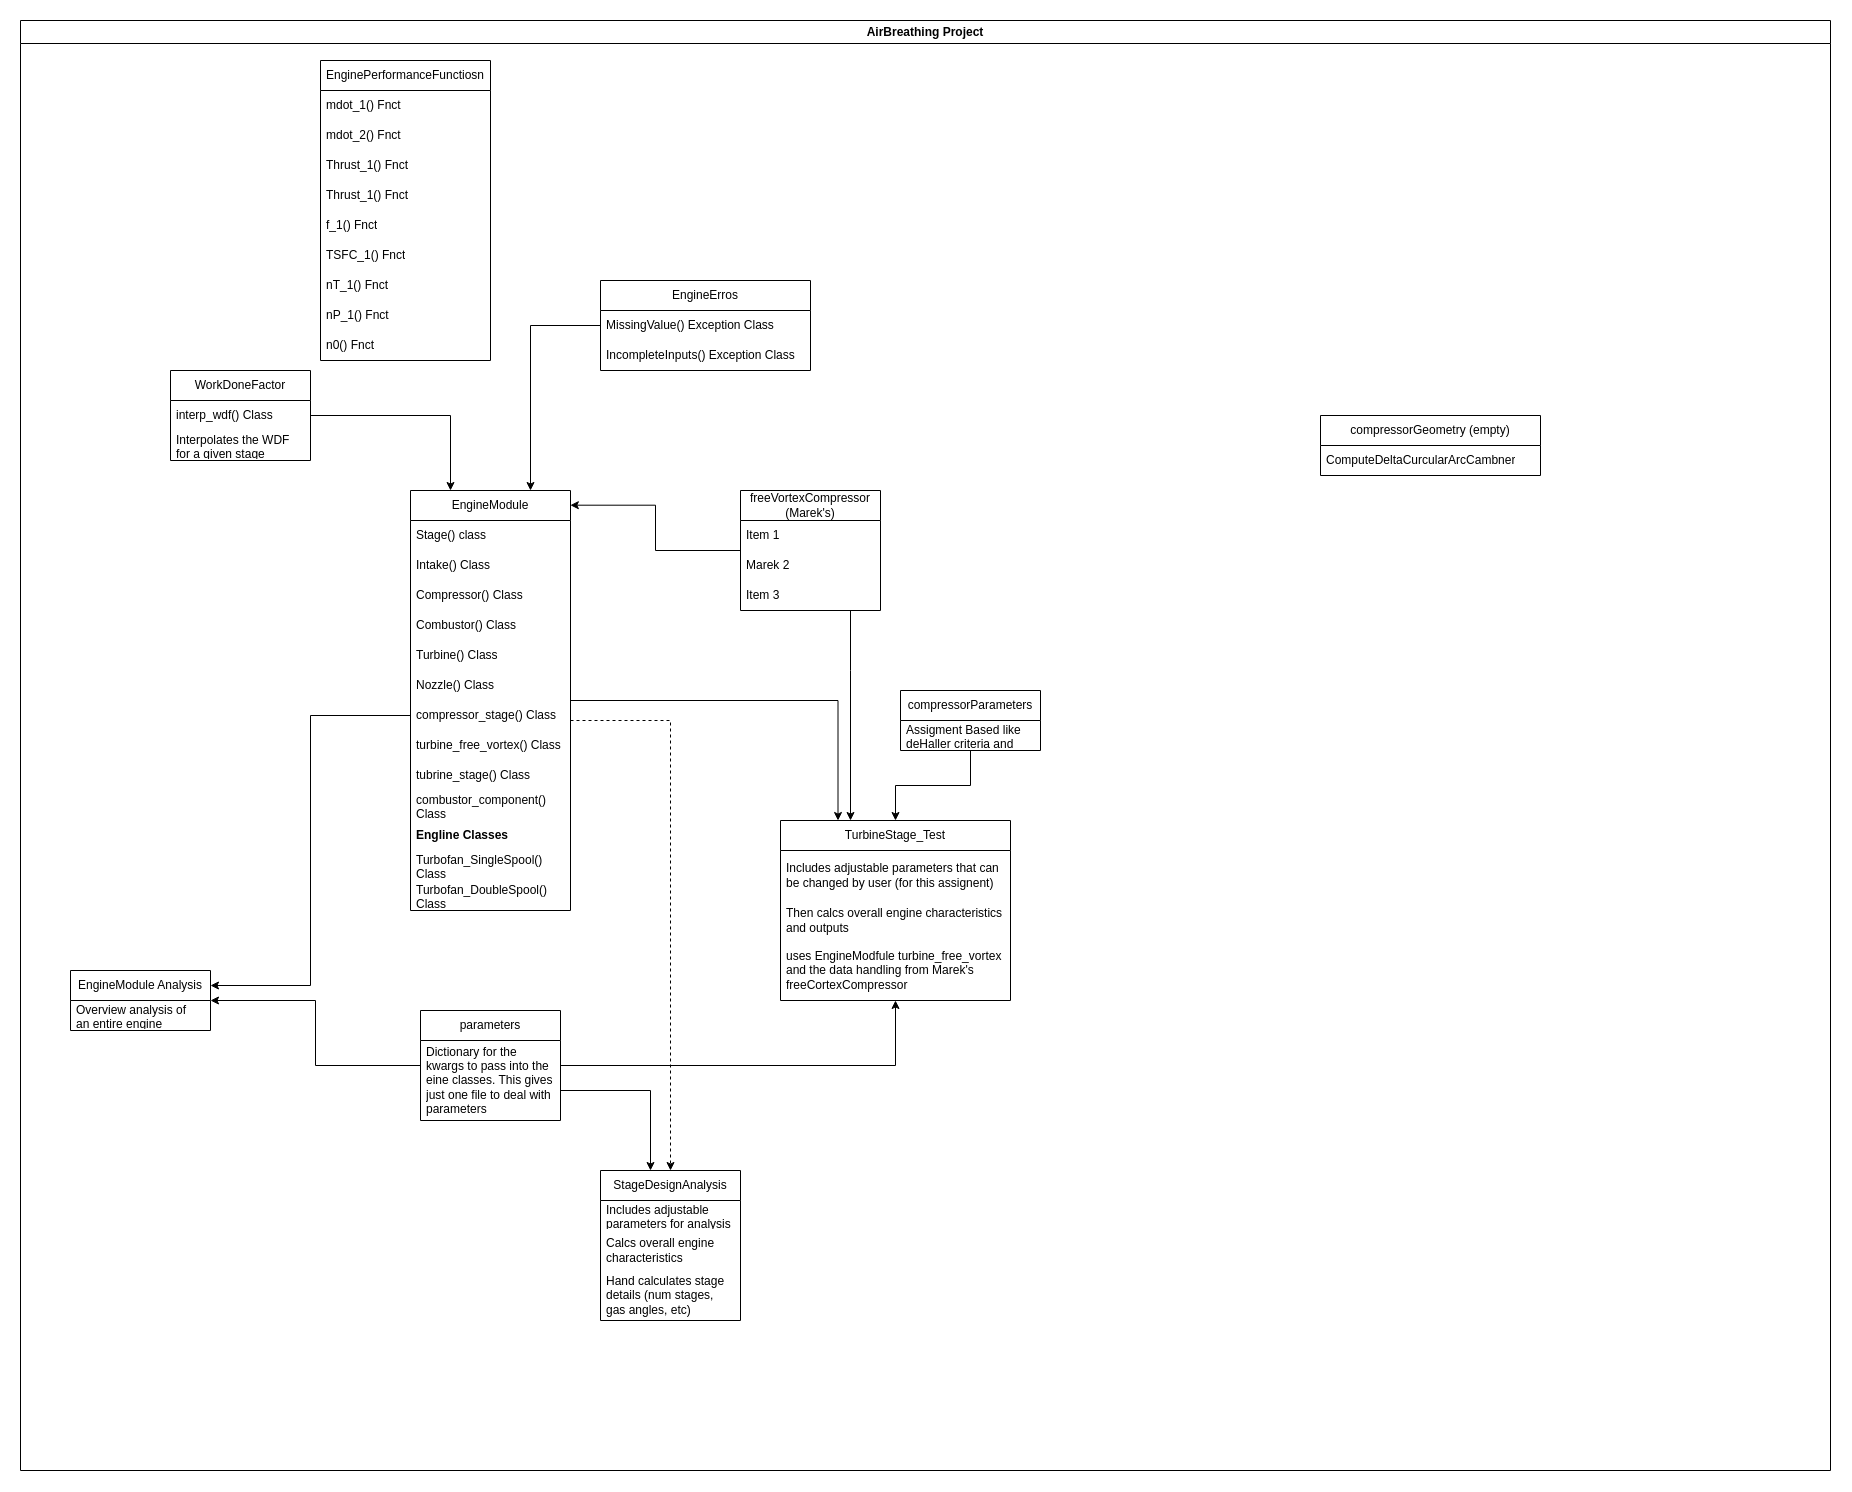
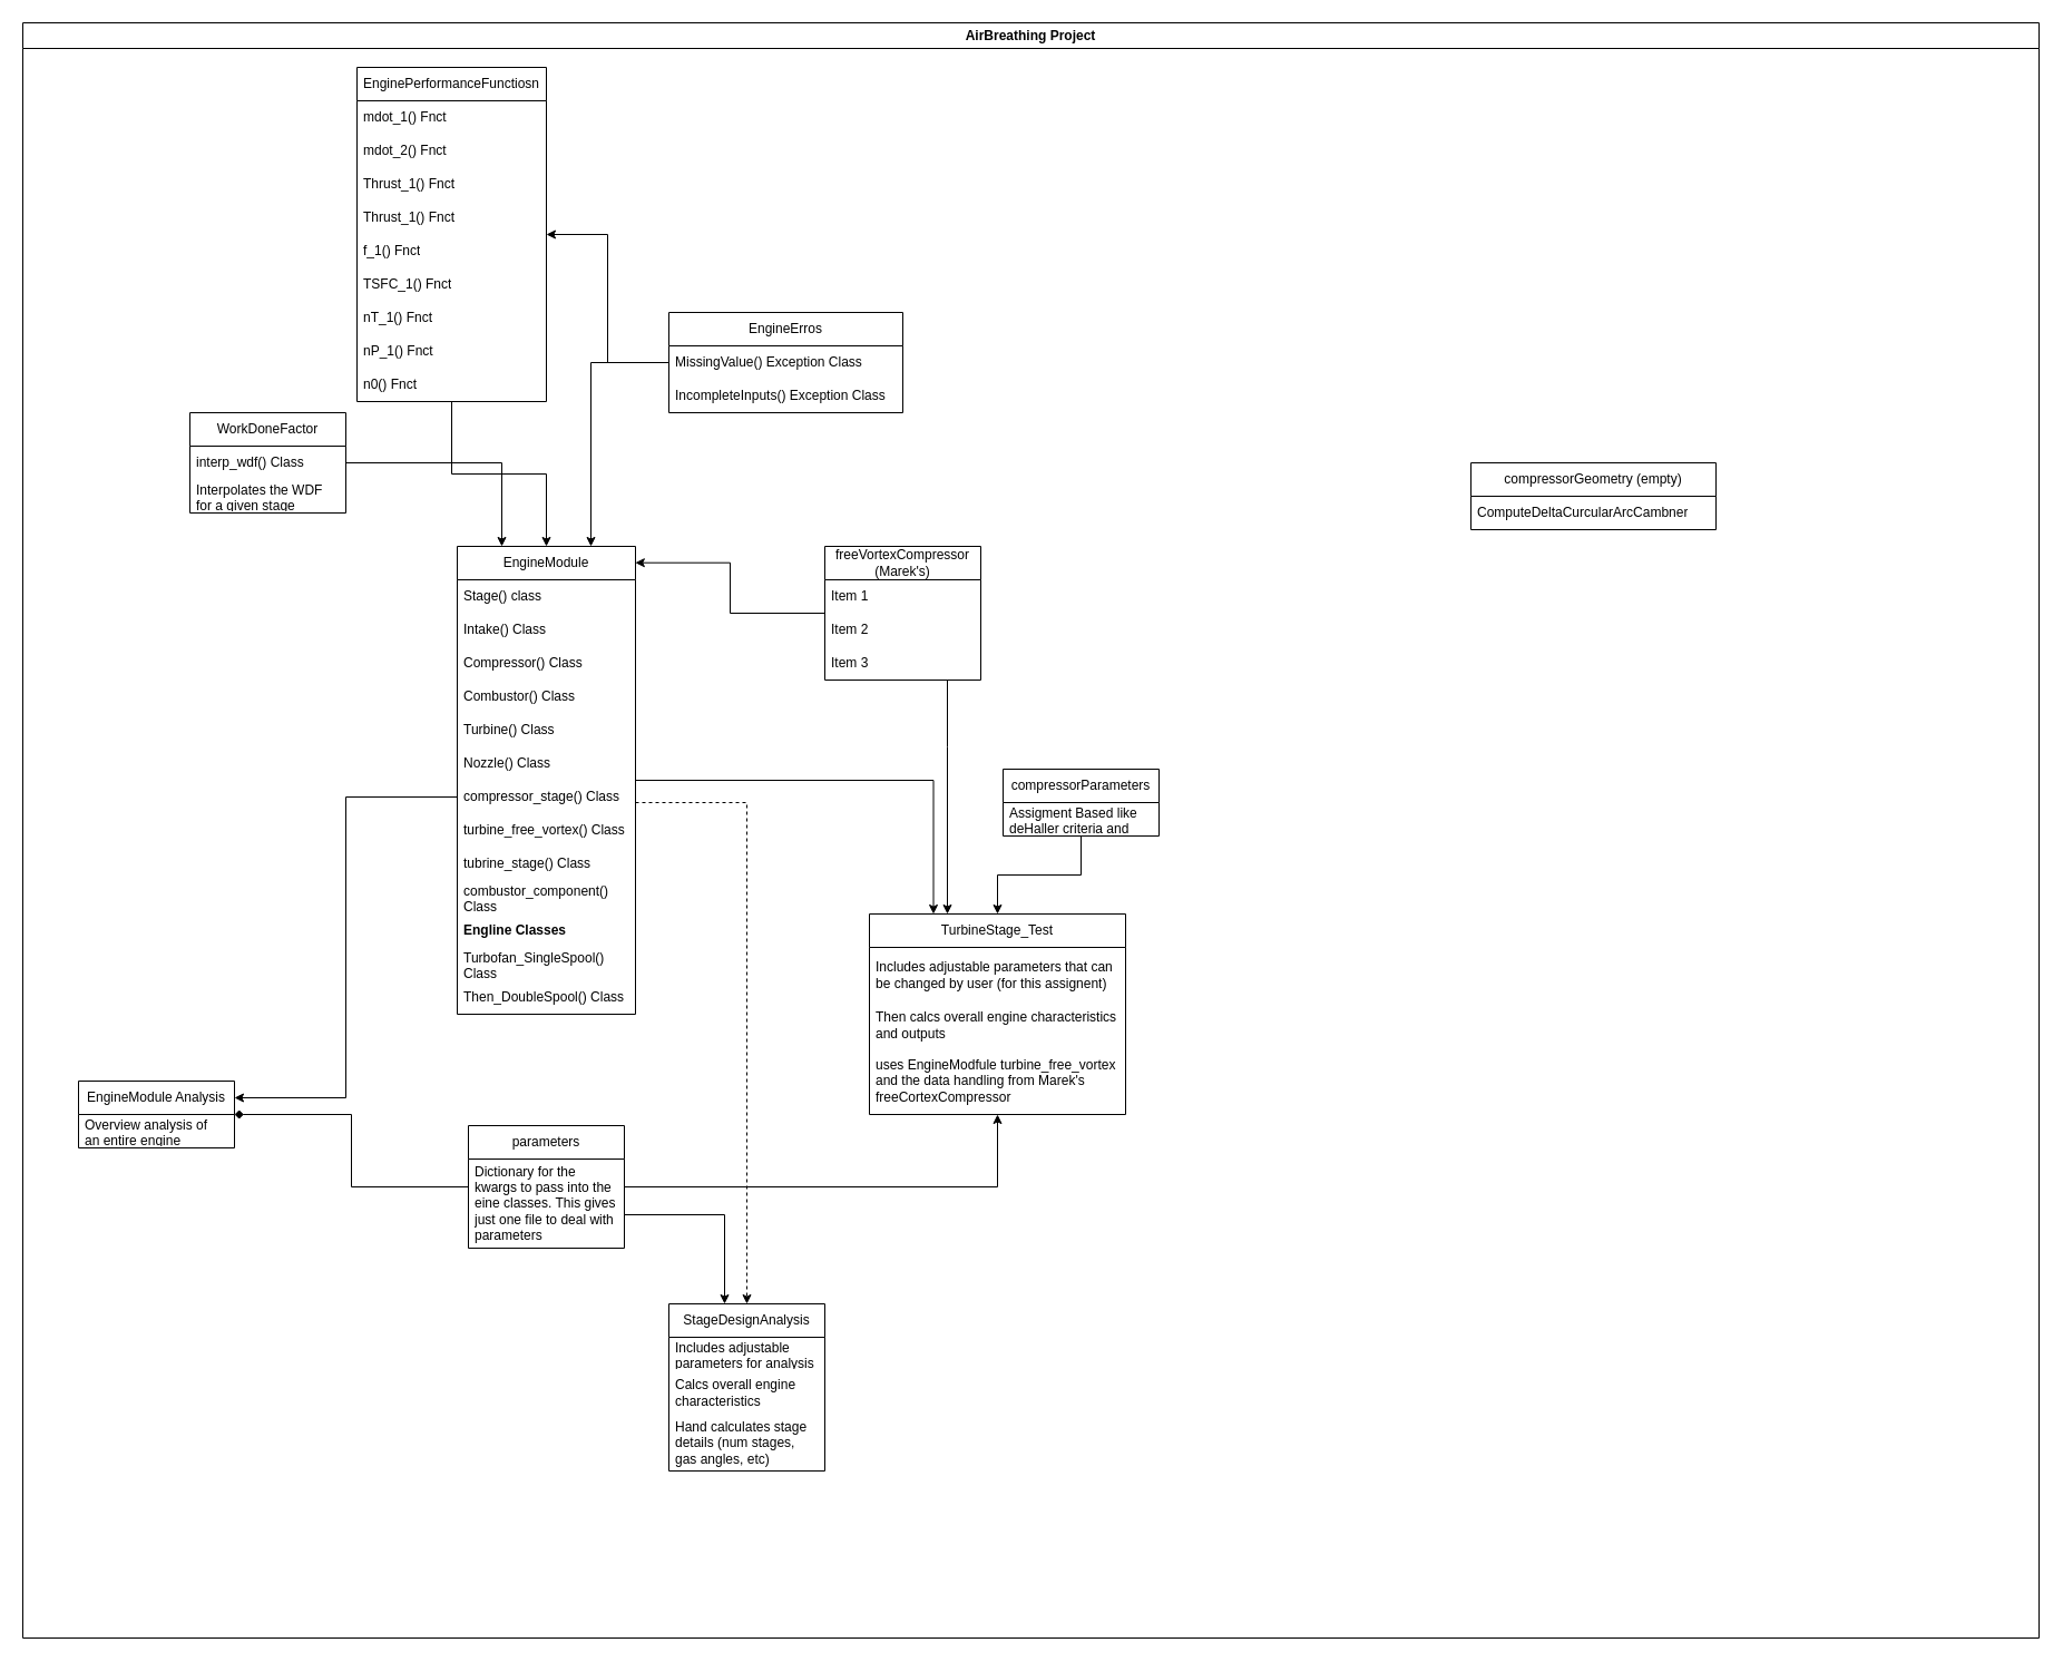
+ <mxCell id="36" style="edgeStyle=orthogonalEdgeStyle;rounded=0;orthogonalLoop=1;jettySize=auto;html=1;" parent="2" source="22" target="26" edge="1"><mxGeometry relative="1" as="geometry" /></mxCell>
+ <mxCell id="25" style="edgeStyle=orthogonalEdgeStyle;rounded=0;orthogonalLoop=1;jettySize=auto;html=1;entryX=0.5;entryY=0;entryDx=0;entryDy=0;" parent="2" source="26" target="7" edge="1"><mxGeometry relative="1" as="geometry" /></mxCell>
- <mxCell id="41" value="Marek 2" style="text;strokeColor=none;fillColor=none;align=left;verticalAlign=middle;spacingLeft=4;spacingRight=4;overflow=hidden;points=[[0,0.5],[1,0.5]];portConstraint=eastwest;rotatable=0;whiteSpace=wrap;html=1;" parent="39" vertex="1"><mxGeometry y="60" width="140" height="30" as="geometry" /></mxCell>
+ <mxCell id="41" value="Item 2" style="text;strokeColor=none;fillColor=none;align=left;verticalAlign=middle;spacingLeft=4;spacingRight=4;overflow=hidden;points=[[0,0.5],[1,0.5]];portConstraint=eastwest;rotatable=0;whiteSpace=wrap;html=1;" parent="39" vertex="1"><mxGeometry y="60" width="140" height="30" as="geometry" /></mxCell>
- <mxCell id="20" value="Turbofan_DoubleSpool() Class" style="text;strokeColor=none;fillColor=none;align=left;verticalAlign=middle;spacingLeft=4;spacingRight=4;overflow=hidden;points=[[0,0.5],[1,0.5]];portConstraint=eastwest;rotatable=0;whiteSpace=wrap;html=1;" parent="7" vertex="1"><mxGeometry y="390" width="160" height="30" as="geometry" /></mxCell>
+ <mxCell id="20" value="Then_DoubleSpool() Class" style="text;strokeColor=none;fillColor=none;align=left;verticalAlign=middle;spacingLeft=4;spacingRight=4;overflow=hidden;points=[[0,0.5],[1,0.5]];portConstraint=eastwest;rotatable=0;whiteSpace=wrap;html=1;" parent="7" vertex="1"><mxGeometry y="390" width="160" height="30" as="geometry" /></mxCell>
- <mxCell id="46" style="edgeStyle=orthogonalEdgeStyle;rounded=0;orthogonalLoop=1;jettySize=auto;html=1;" parent="2" source="48" target="43" edge="1"><mxGeometry relative="1" as="geometry" /></mxCell>
+ <mxCell id="46" style="edgeStyle=orthogonalEdgeStyle;rounded=0;orthogonalLoop=1;jettySize=auto;html=1;endArrow=diamond;" parent="2" source="48" target="43" edge="1"><mxGeometry relative="1" as="geometry" /></mxCell>
